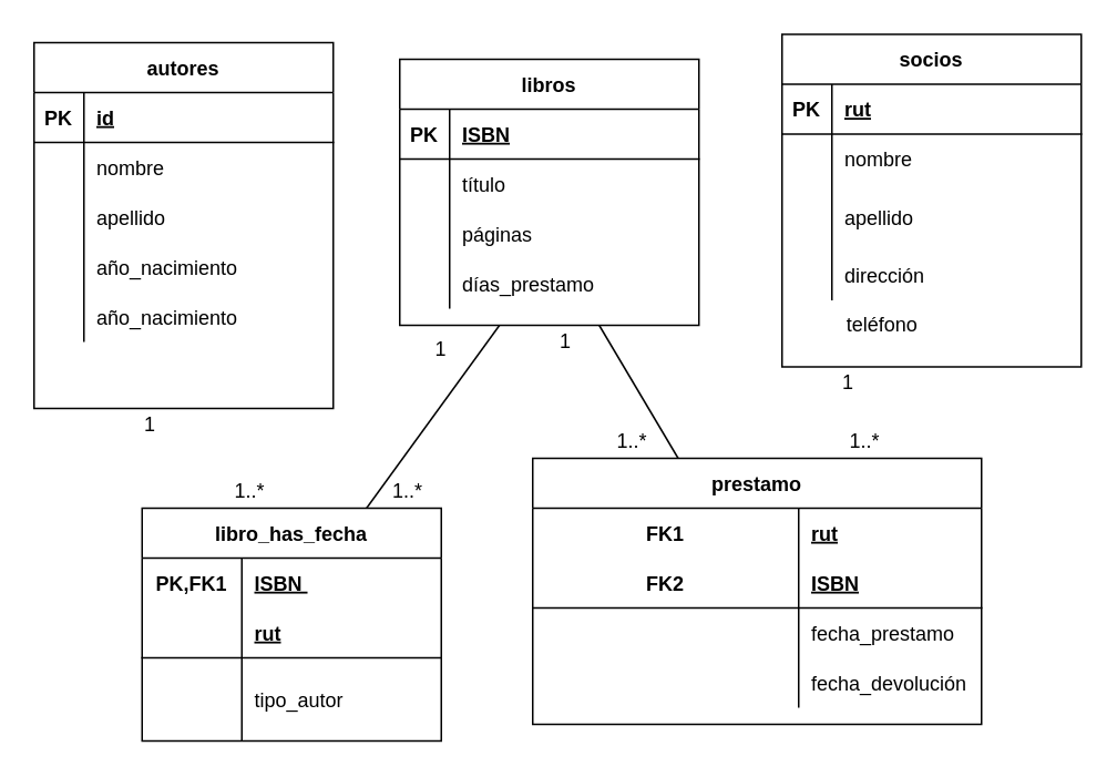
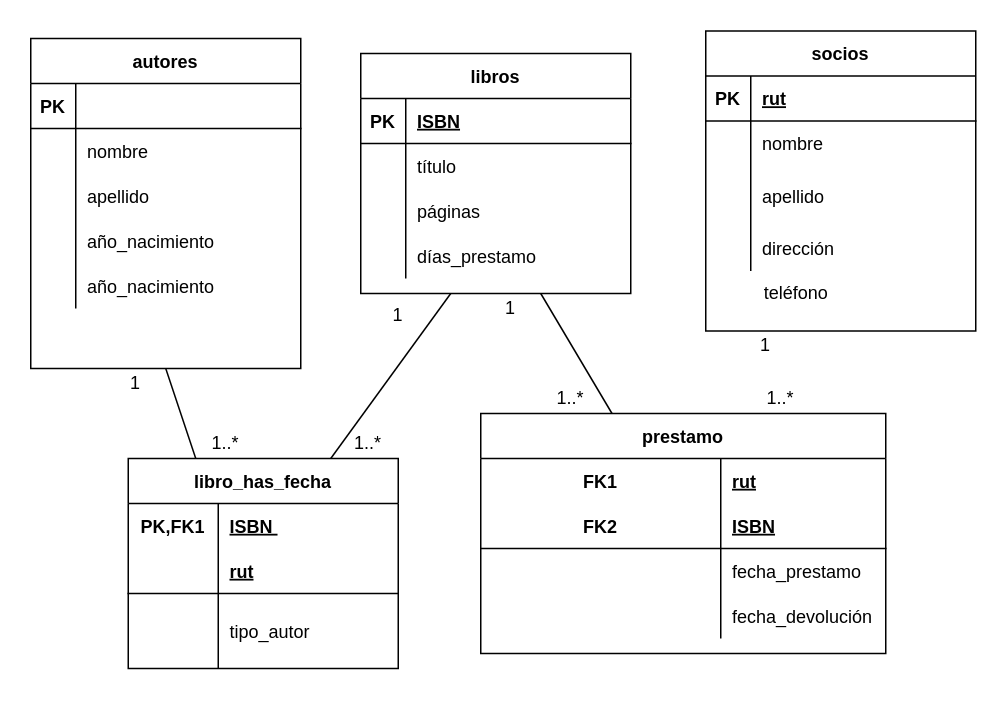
- <mxCell id="19" value="id" style="shape=partialRectangle;connectable=0;fillColor=none;top=0;left=0;bottom=0;right=0;align=left;spacingLeft=6;fontStyle=5;overflow=hidden;" parent="17" vertex="1"><mxGeometry x="30" width="150" height="30" as="geometry" /></mxCell>
+ <mxCell id="67" value="" style="endArrow=none;html=1;entryX=0.5;entryY=1;entryDx=0;entryDy=0;exitX=0.25;exitY=0;exitDx=0;exitDy=0;" edge="1" parent="1" source="58" target="16"><mxGeometry width="50" height="50" relative="1" as="geometry"><mxPoint x="80" y="355" as="sourcePoint" /><mxPoint x="130" y="305" as="targetPoint" /></mxGeometry></mxCell>
